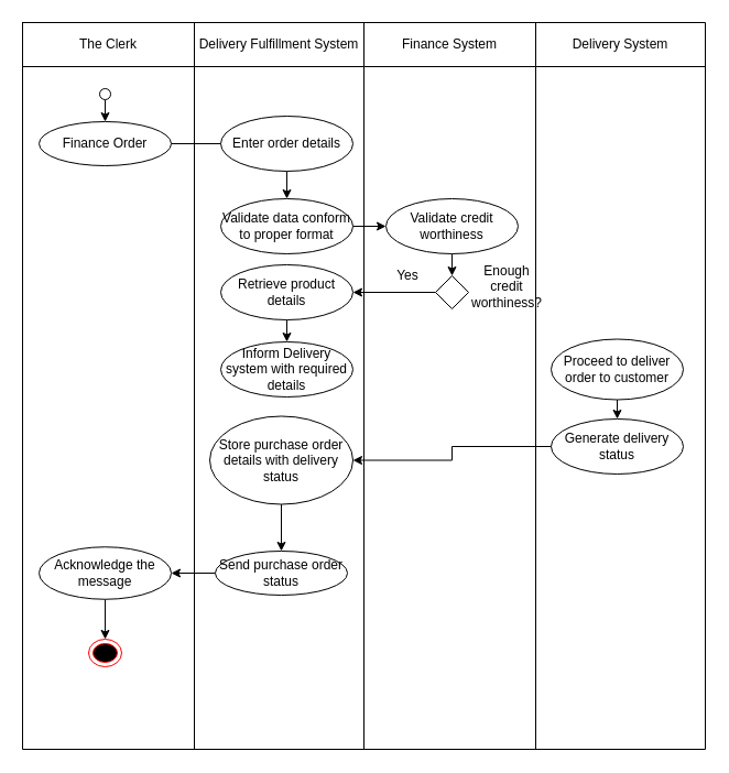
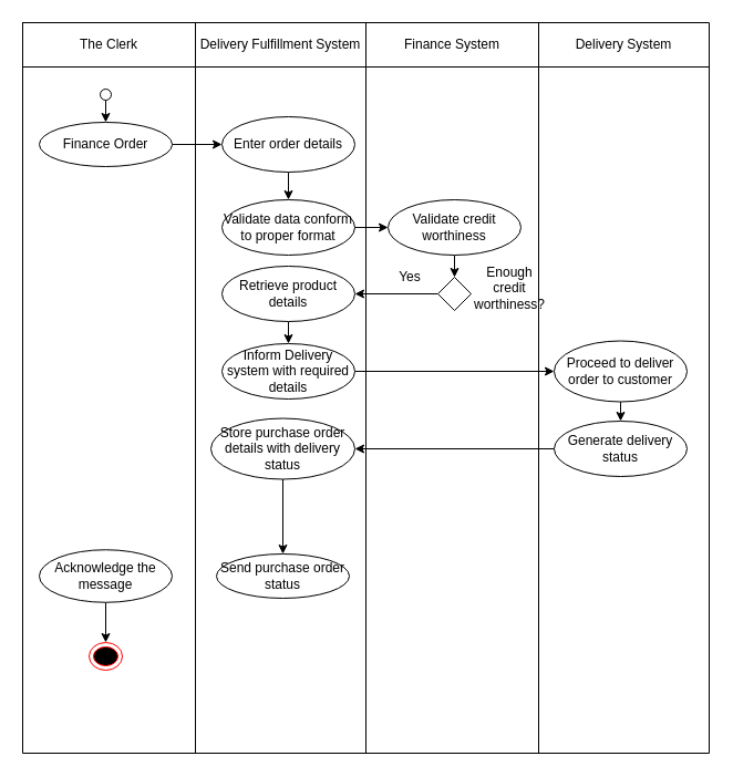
- <mxCell id="15" style="edgeStyle=orthogonalEdgeStyle;rounded=0;orthogonalLoop=1;jettySize=auto;html=1;exitX=1;exitY=0.5;exitDx=0;exitDy=0;endArrow=none;" edge="1" parent="1" source="16" target="18"><mxGeometry relative="1" as="geometry" /></mxCell>
+ <mxCell id="15" style="edgeStyle=orthogonalEdgeStyle;rounded=0;orthogonalLoop=1;jettySize=auto;html=1;exitX=1;exitY=0.5;exitDx=0;exitDy=0;" edge="1" parent="1" source="16" target="18"><mxGeometry relative="1" as="geometry" /></mxCell>
+ <mxCell id="30" style="edgeStyle=orthogonalEdgeStyle;rounded=0;orthogonalLoop=1;jettySize=auto;html=1;exitX=1;exitY=0.5;exitDx=0;exitDy=0;entryX=0;entryY=0.5;entryDx=0;entryDy=0;" edge="1" parent="1" source="31" target="33"><mxGeometry relative="1" as="geometry" /></mxCell>
- <mxCell id="37" value="Store purchase order details with delivery status" style="ellipse;whiteSpace=wrap;html=1;" vertex="1" parent="1"><mxGeometry x="190" y="377.5" width="130" height="80" as="geometry" /></mxCell>
+ <mxCell id="37" value="Store purchase order details with delivery status" style="ellipse;whiteSpace=wrap;html=1;" vertex="1" parent="1"><mxGeometry x="190" y="377.5" width="130" height="55" as="geometry" /></mxCell>
- <mxCell id="38" style="edgeStyle=orthogonalEdgeStyle;rounded=0;orthogonalLoop=1;jettySize=auto;html=1;exitX=0;exitY=0.5;exitDx=0;exitDy=0;entryX=1;entryY=0.5;entryDx=0;entryDy=0;" edge="1" parent="1" source="39" target="41"><mxGeometry relative="1" as="geometry" /></mxCell>
